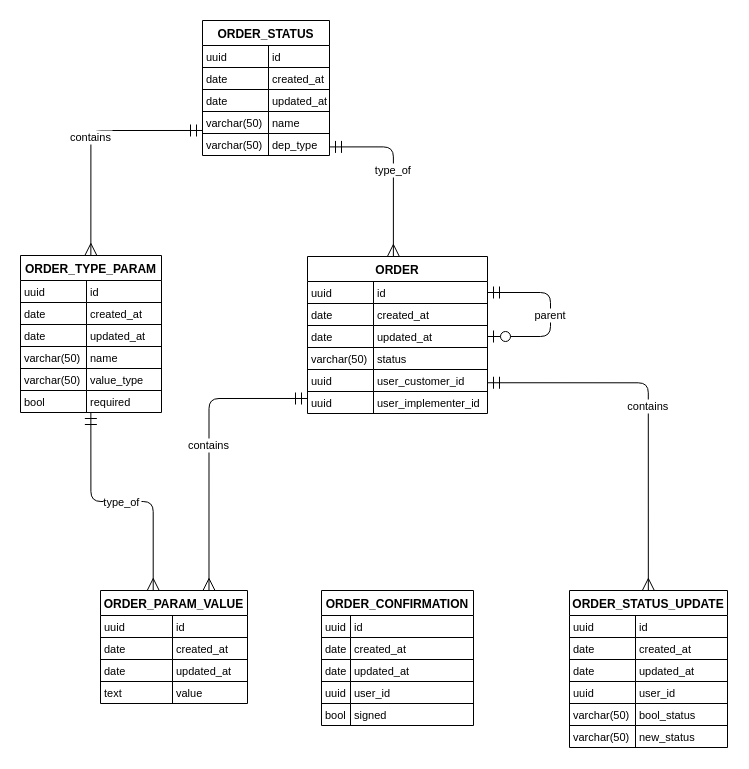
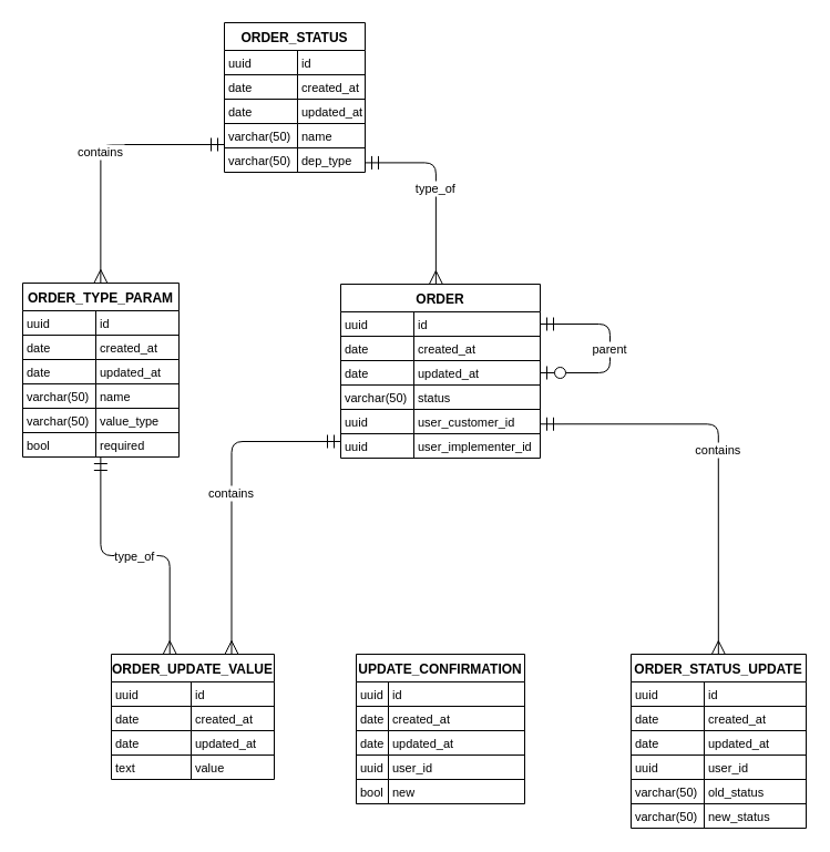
- <mxCell id="57" value="ORDER_PARAM_VALUE" style="shape=table;startSize=25;container=1;collapsible=0;childLayout=tableLayout;fixedRows=1;rowLines=1;fontStyle=1;align=center;resizeLast=1;" vertex="1" parent="1"><mxGeometry x="100" y="590" width="147" height="113" as="geometry" /></mxCell>
+ <mxCell id="57" value="ORDER_UPDATE_VALUE" style="shape=table;startSize=25;container=1;collapsible=0;childLayout=tableLayout;fixedRows=1;rowLines=1;fontStyle=1;align=center;resizeLast=1;" vertex="1" parent="1"><mxGeometry x="100" y="590" width="147" height="113" as="geometry" /></mxCell>
- <mxCell id="70" value="ORDER_CONFIRMATION" style="shape=table;startSize=25;container=1;collapsible=0;childLayout=tableLayout;fixedRows=1;rowLines=1;fontStyle=1;align=center;resizeLast=1;" vertex="1" parent="1"><mxGeometry x="321" y="590" width="152" height="135" as="geometry" /></mxCell>
+ <mxCell id="70" value="UPDATE_CONFIRMATION" style="shape=table;startSize=25;container=1;collapsible=0;childLayout=tableLayout;fixedRows=1;rowLines=1;fontStyle=1;align=center;resizeLast=1;" vertex="1" parent="1"><mxGeometry x="321" y="590" width="152" height="135" as="geometry" /></mxCell>
- <mxCell id="85" value="signed" style="shape=partialRectangle;connectable=0;fillColor=none;top=0;left=0;bottom=0;right=0;align=left;spacingLeft=2;overflow=hidden;fontSize=11;" vertex="1" parent="83"><mxGeometry x="29" width="123" height="22" as="geometry"><mxRectangle width="123" height="22" as="alternateBounds" /></mxGeometry></mxCell>
+ <mxCell id="85" value="new" style="shape=partialRectangle;connectable=0;fillColor=none;top=0;left=0;bottom=0;right=0;align=left;spacingLeft=2;overflow=hidden;fontSize=11;" vertex="1" parent="83"><mxGeometry x="29" width="123" height="22" as="geometry"><mxRectangle width="123" height="22" as="alternateBounds" /></mxGeometry></mxCell>
- <mxCell id="101" value="bool_status" style="shape=partialRectangle;connectable=0;fillColor=none;top=0;left=0;bottom=0;right=0;align=left;spacingLeft=2;overflow=hidden;fontSize=11;" vertex="1" parent="99"><mxGeometry x="66" width="92" height="22" as="geometry"><mxRectangle width="92" height="22" as="alternateBounds" /></mxGeometry></mxCell>
+ <mxCell id="101" value="old_status" style="shape=partialRectangle;connectable=0;fillColor=none;top=0;left=0;bottom=0;right=0;align=left;spacingLeft=2;overflow=hidden;fontSize=11;" vertex="1" parent="99"><mxGeometry x="66" width="92" height="22" as="geometry"><mxRectangle width="92" height="22" as="alternateBounds" /></mxGeometry></mxCell>
